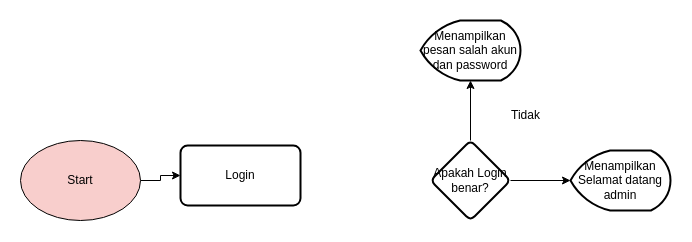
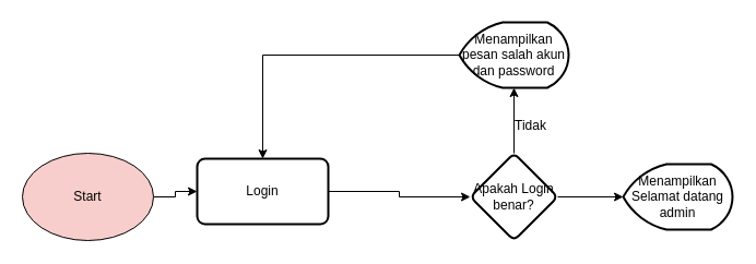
+ <mxCell id="9" style="edgeStyle=orthogonalEdgeStyle;rounded=0;orthogonalLoop=1;jettySize=auto;html=1;entryX=0.5;entryY=0;entryDx=0;entryDy=0;" edge="1" parent="1" source="10" target="5"><mxGeometry relative="1" as="geometry" /></mxCell>
- <mxCell id="12" value="Tidak" style="text;html=1;align=center;verticalAlign=middle;resizable=0;points=[];autosize=1;strokeColor=none;fillColor=none;" vertex="1" parent="1"><mxGeometry x="500" y="100" width="50" height="30" as="geometry" /></mxCell>
+ <mxCell id="12" value="Tidak" style="text;html=1;align=center;verticalAlign=middle;resizable=0;points=[];autosize=1;strokeColor=none;fillColor=none;" vertex="1" parent="1"><mxGeometry x="460" y="100" width="50" height="30" as="geometry" /></mxCell>
+ <mxCell id="4" value="" style="edgeStyle=orthogonalEdgeStyle;rounded=0;orthogonalLoop=1;jettySize=auto;html=1;" edge="1" parent="1" source="5" target="8"><mxGeometry relative="1" as="geometry" /></mxCell>
